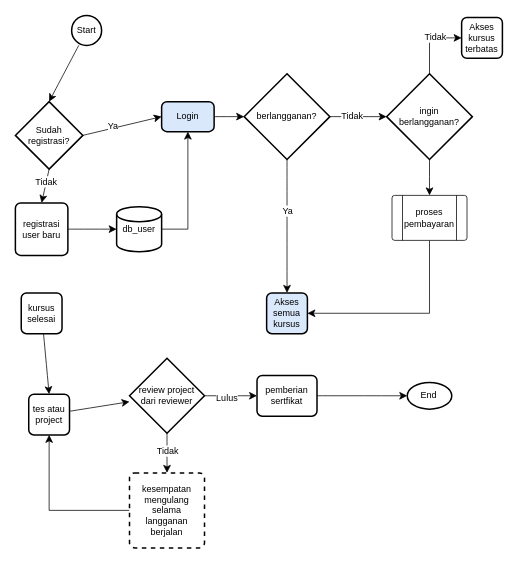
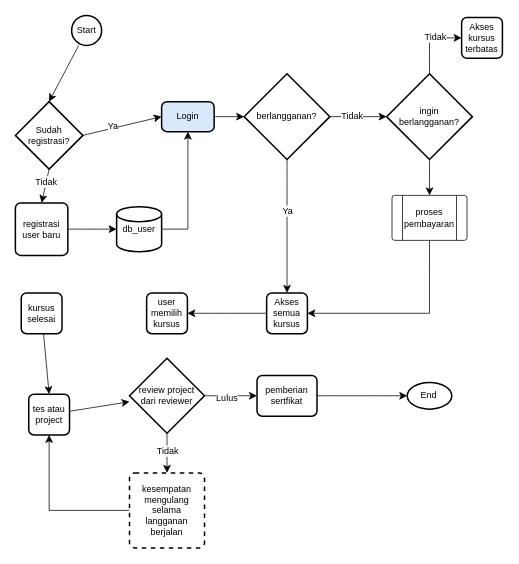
+ <mxCell id="29" value="user&lt;div&gt;memilih&lt;/div&gt;&lt;div&gt;kursus&lt;/div&gt;" style="rounded=1;whiteSpace=wrap;html=1;absoluteArcSize=1;arcSize=14;strokeWidth=2;" vertex="1" parent="1"><mxGeometry x="195" y="390" width="54.37" height="54.37" as="geometry" /></mxCell>
+ <mxCell id="18" style="edgeStyle=none;curved=1;rounded=0;orthogonalLoop=1;jettySize=auto;html=1;fontSize=12;startSize=8;endSize=8;entryX=1;entryY=0.5;entryDx=0;entryDy=0;" edge="1" parent="1" source="19" target="29"><mxGeometry relative="1" as="geometry"><mxPoint x="215" y="387" as="targetPoint" /></mxGeometry></mxCell>
- <mxCell id="19" value="Akses&lt;div&gt;semua&lt;/div&gt;&lt;div&gt;kursus&lt;/div&gt;" style="rounded=1;whiteSpace=wrap;html=1;absoluteArcSize=1;arcSize=14;strokeWidth=2;fillColor=#dae8fc;" vertex="1" parent="1"><mxGeometry x="355" y="390" width="54.37" height="54.37" as="geometry" /></mxCell>
+ <mxCell id="19" value="Akses&lt;div&gt;semua&lt;/div&gt;&lt;div&gt;kursus&lt;/div&gt;" style="rounded=1;whiteSpace=wrap;html=1;absoluteArcSize=1;arcSize=14;strokeWidth=2;" vertex="1" parent="1"><mxGeometry x="355" y="390" width="54.37" height="54.37" as="geometry" /></mxCell>
